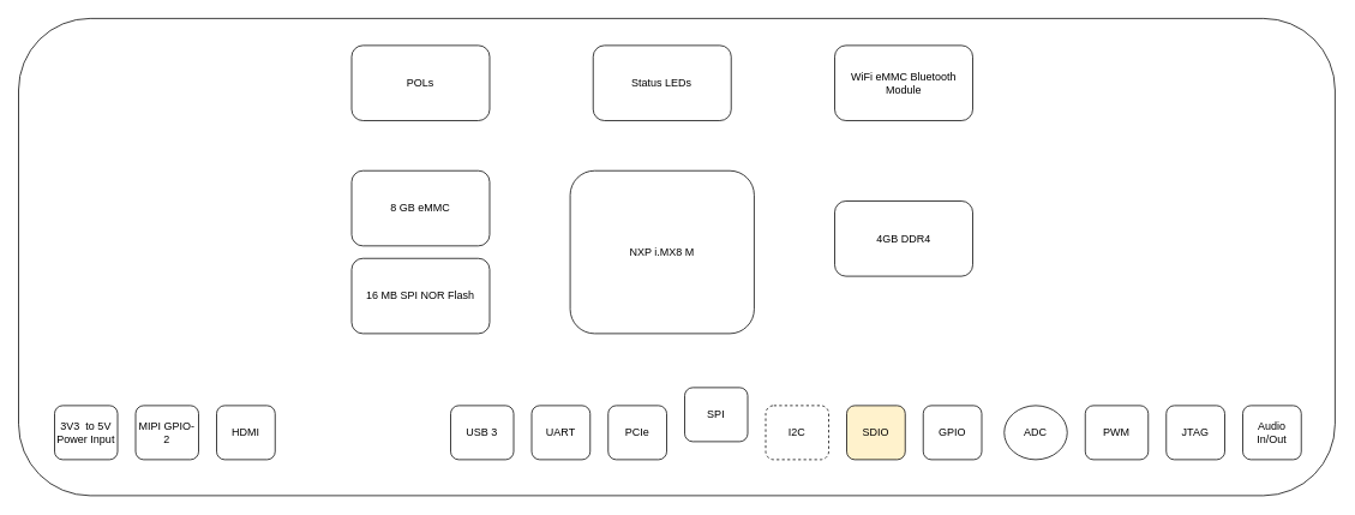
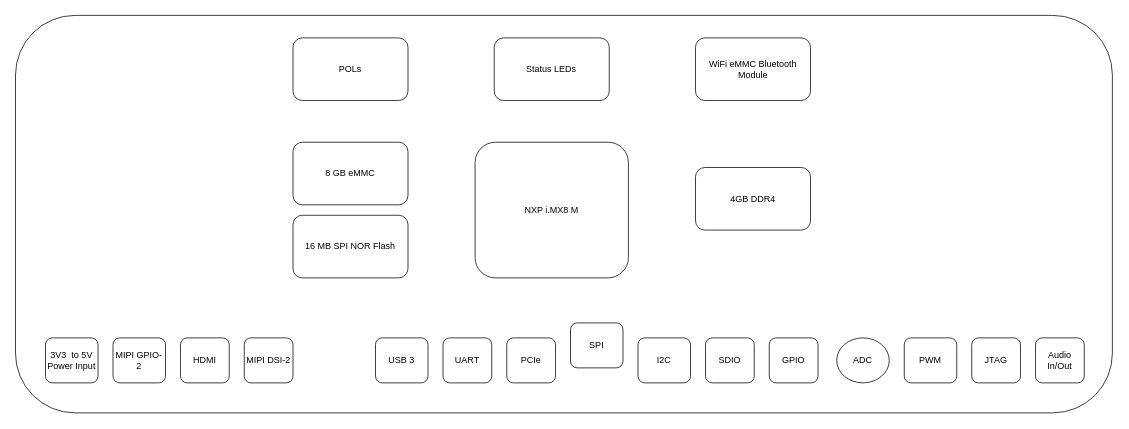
+ <mxCell id="6" value="MIPI DSI-2" style="rounded=1;whiteSpace=wrap;html=1;" vertex="1" parent="1"><mxGeometry x="325" y="450" width="65" height="60" as="geometry" /></mxCell>
- <mxCell id="11" value="I2C" style="rounded=1;whiteSpace=wrap;html=1;dashed=1;" vertex="1" parent="1"><mxGeometry x="850" y="450" width="70" height="60" as="geometry" /></mxCell>
+ <mxCell id="11" value="I2C" style="rounded=1;whiteSpace=wrap;html=1;" vertex="1" parent="1"><mxGeometry x="850" y="450" width="70" height="60" as="geometry" /></mxCell>
- <mxCell id="12" value="SDIO" style="rounded=1;whiteSpace=wrap;html=1;fillColor=#fff2cc;" vertex="1" parent="1"><mxGeometry x="940" y="450" width="65" height="60" as="geometry" /></mxCell>
+ <mxCell id="12" value="SDIO" style="rounded=1;whiteSpace=wrap;html=1;" vertex="1" parent="1"><mxGeometry x="940" y="450" width="65" height="60" as="geometry" /></mxCell>
